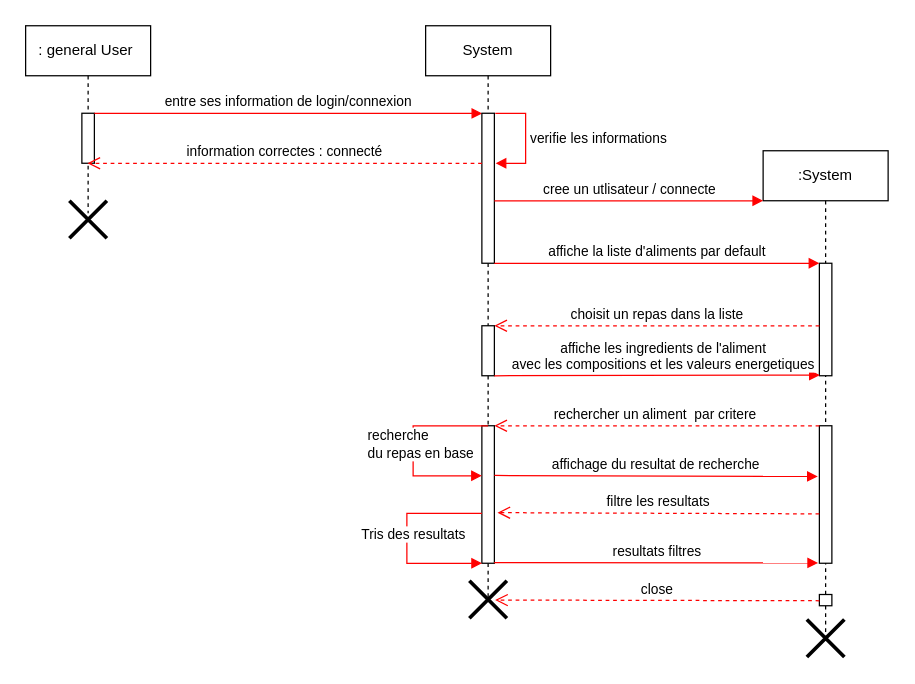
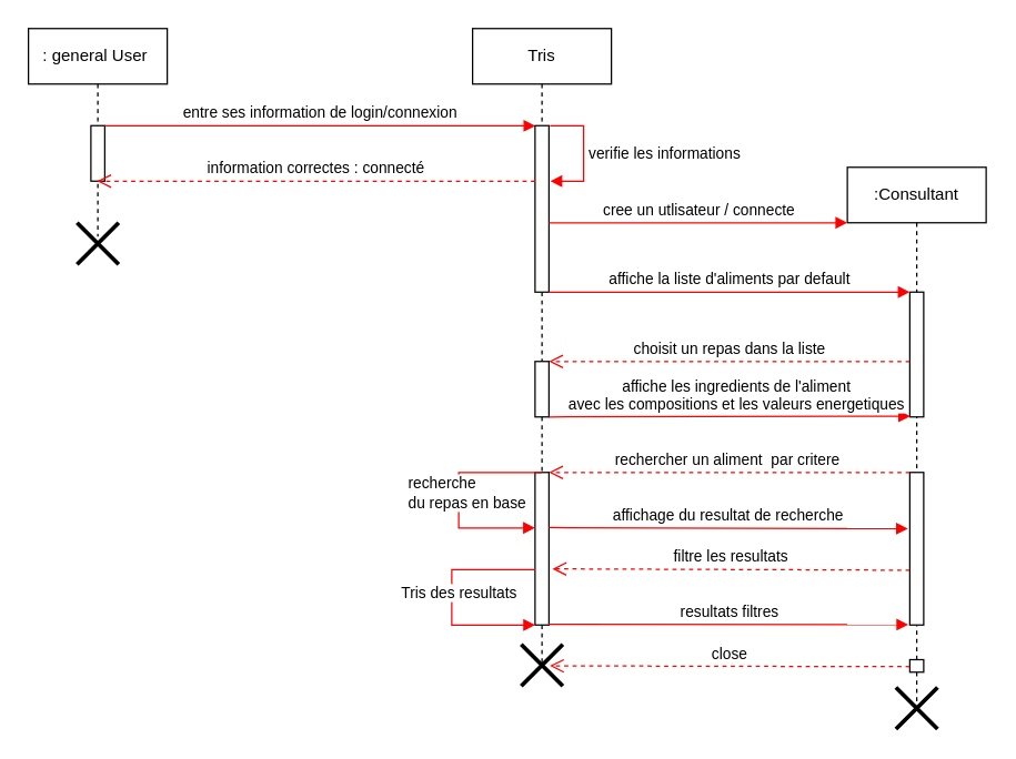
- <mxCell id="12" value="System" style="shape=umlLifeline;perimeter=lifelinePerimeter;whiteSpace=wrap;html=1;container=1;collapsible=0;recursiveResize=0;outlineConnect=0;" parent="1" vertex="1"><mxGeometry x="340" y="20" width="100" height="460" as="geometry" /></mxCell>
+ <mxCell id="12" value="Tris" style="shape=umlLifeline;perimeter=lifelinePerimeter;whiteSpace=wrap;html=1;container=1;collapsible=0;recursiveResize=0;outlineConnect=0;" parent="1" vertex="1"><mxGeometry x="340" y="20" width="100" height="460" as="geometry" /></mxCell>
- <mxCell id="5" value=":System" style="shape=umlLifeline;perimeter=lifelinePerimeter;whiteSpace=wrap;html=1;container=1;collapsible=0;recursiveResize=0;outlineConnect=0;" parent="1" vertex="1"><mxGeometry x="610" y="120" width="100" height="390" as="geometry" /></mxCell>
+ <mxCell id="5" value=":Consultant" style="shape=umlLifeline;perimeter=lifelinePerimeter;whiteSpace=wrap;html=1;container=1;collapsible=0;recursiveResize=0;outlineConnect=0;" parent="1" vertex="1"><mxGeometry x="610" y="120" width="100" height="390" as="geometry" /></mxCell>
